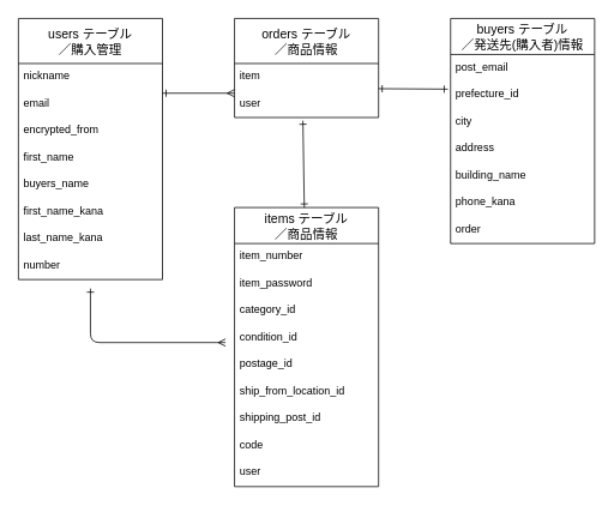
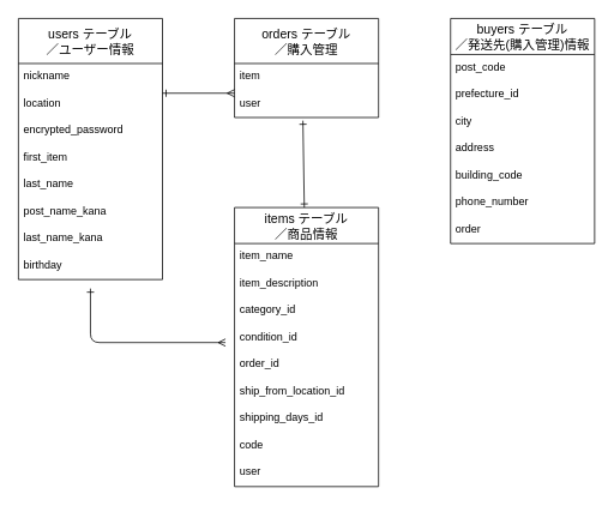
- <mxCell id="27" value="buyers テーブル&#10;／発送先(購入者)情報" style="swimlane;fontStyle=0;childLayout=stackLayout;horizontal=1;startSize=40;horizontalStack=0;resizeParent=1;resizeParentMax=0;resizeLast=0;collapsible=1;marginBottom=0;align=center;fontSize=14;" parent="1" vertex="1"><mxGeometry x="500" y="20" width="160" height="250" as="geometry" /></mxCell>
+ <mxCell id="27" value="buyers テーブル&#10;／発送先(購入管理)情報" style="swimlane;fontStyle=0;childLayout=stackLayout;horizontal=1;startSize=40;horizontalStack=0;resizeParent=1;resizeParentMax=0;resizeLast=0;collapsible=1;marginBottom=0;align=center;fontSize=14;" parent="1" vertex="1"><mxGeometry x="500" y="20" width="160" height="250" as="geometry" /></mxCell>
- <mxCell id="2" value="users テーブル&#10;／購入管理" style="swimlane;fontStyle=0;childLayout=stackLayout;horizontal=1;startSize=50;horizontalStack=0;resizeParent=1;resizeParentMax=0;resizeLast=0;collapsible=1;marginBottom=0;align=center;fontSize=14;" parent="1" vertex="1"><mxGeometry x="20" y="20" width="160" height="290" as="geometry" /></mxCell>
+ <mxCell id="2" value="users テーブル&#10;／ユーザー情報" style="swimlane;fontStyle=0;childLayout=stackLayout;horizontal=1;startSize=50;horizontalStack=0;resizeParent=1;resizeParentMax=0;resizeLast=0;collapsible=1;marginBottom=0;align=center;fontSize=14;" parent="1" vertex="1"><mxGeometry x="20" y="20" width="160" height="290" as="geometry" /></mxCell>
- <mxCell id="22" value="orders テーブル&#10;／商品情報" style="swimlane;fontStyle=0;childLayout=stackLayout;horizontal=1;startSize=50;horizontalStack=0;resizeParent=1;resizeParentMax=0;resizeLast=0;collapsible=1;marginBottom=0;align=center;fontSize=14;" parent="1" vertex="1"><mxGeometry x="260" y="20" width="160" height="110" as="geometry" /></mxCell>
+ <mxCell id="22" value="orders テーブル&#10;／購入管理" style="swimlane;fontStyle=0;childLayout=stackLayout;horizontal=1;startSize=50;horizontalStack=0;resizeParent=1;resizeParentMax=0;resizeLast=0;collapsible=1;marginBottom=0;align=center;fontSize=14;" parent="1" vertex="1"><mxGeometry x="260" y="20" width="160" height="110" as="geometry" /></mxCell>
- <mxCell id="28" value="post_email" style="text;strokeColor=none;fillColor=none;spacingLeft=4;spacingRight=4;overflow=hidden;rotatable=0;points=[[0,0.5],[1,0.5]];portConstraint=eastwest;fontSize=12;" parent="27" vertex="1"><mxGeometry y="40" width="160" height="30" as="geometry" /></mxCell>
+ <mxCell id="28" value="post_code" style="text;strokeColor=none;fillColor=none;spacingLeft=4;spacingRight=4;overflow=hidden;rotatable=0;points=[[0,0.5],[1,0.5]];portConstraint=eastwest;fontSize=12;" parent="27" vertex="1"><mxGeometry y="40" width="160" height="30" as="geometry" /></mxCell>
- <mxCell id="35" style="edgeStyle=none;html=1;startArrow=ERone;startFill=0;endArrow=ERone;endFill=0;exitX=1;exitY=0.933;exitDx=0;exitDy=0;exitPerimeter=0;entryX=-0.019;entryY=0.283;entryDx=0;entryDy=0;entryPerimeter=0;" parent="1" source="23" target="29" edge="1"><mxGeometry relative="1" as="geometry"><mxPoint x="430" y="230" as="sourcePoint" /><mxPoint x="490" y="178" as="targetPoint" /></mxGeometry></mxCell>
- <mxCell id="4" value="email" style="text;strokeColor=none;fillColor=none;spacingLeft=4;spacingRight=4;overflow=hidden;rotatable=0;points=[[0,0.5],[1,0.5]];portConstraint=eastwest;fontSize=12;" parent="2" vertex="1"><mxGeometry y="80" width="160" height="30" as="geometry" /></mxCell>
+ <mxCell id="4" value="location" style="text;strokeColor=none;fillColor=none;spacingLeft=4;spacingRight=4;overflow=hidden;rotatable=0;points=[[0,0.5],[1,0.5]];portConstraint=eastwest;fontSize=12;" parent="2" vertex="1"><mxGeometry y="80" width="160" height="30" as="geometry" /></mxCell>
- <mxCell id="5" value="encrypted_from&#10;" style="text;strokeColor=none;fillColor=none;spacingLeft=4;spacingRight=4;overflow=hidden;rotatable=0;points=[[0,0.5],[1,0.5]];portConstraint=eastwest;fontSize=12;" parent="2" vertex="1"><mxGeometry y="110" width="160" height="30" as="geometry" /></mxCell>
+ <mxCell id="5" value="encrypted_password&#10;" style="text;strokeColor=none;fillColor=none;spacingLeft=4;spacingRight=4;overflow=hidden;rotatable=0;points=[[0,0.5],[1,0.5]];portConstraint=eastwest;fontSize=12;" parent="2" vertex="1"><mxGeometry y="110" width="160" height="30" as="geometry" /></mxCell>
- <mxCell id="6" value="first_name" style="text;strokeColor=none;fillColor=none;spacingLeft=4;spacingRight=4;overflow=hidden;rotatable=0;points=[[0,0.5],[1,0.5]];portConstraint=eastwest;fontSize=12;" parent="2" vertex="1"><mxGeometry y="140" width="160" height="30" as="geometry" /></mxCell>
+ <mxCell id="6" value="first_item" style="text;strokeColor=none;fillColor=none;spacingLeft=4;spacingRight=4;overflow=hidden;rotatable=0;points=[[0,0.5],[1,0.5]];portConstraint=eastwest;fontSize=12;" parent="2" vertex="1"><mxGeometry y="140" width="160" height="30" as="geometry" /></mxCell>
- <mxCell id="32" value="building_name" style="text;strokeColor=none;fillColor=none;spacingLeft=4;spacingRight=4;overflow=hidden;rotatable=0;points=[[0,0.5],[1,0.5]];portConstraint=eastwest;fontSize=12;" parent="27" vertex="1"><mxGeometry y="160" width="160" height="30" as="geometry" /></mxCell>
+ <mxCell id="32" value="building_code" style="text;strokeColor=none;fillColor=none;spacingLeft=4;spacingRight=4;overflow=hidden;rotatable=0;points=[[0,0.5],[1,0.5]];portConstraint=eastwest;fontSize=12;" parent="27" vertex="1"><mxGeometry y="160" width="160" height="30" as="geometry" /></mxCell>
- <mxCell id="7" value="buyers_name" style="text;strokeColor=none;fillColor=none;spacingLeft=4;spacingRight=4;overflow=hidden;rotatable=0;points=[[0,0.5],[1,0.5]];portConstraint=eastwest;fontSize=12;" parent="2" vertex="1"><mxGeometry y="170" width="160" height="30" as="geometry" /></mxCell>
+ <mxCell id="7" value="last_name" style="text;strokeColor=none;fillColor=none;spacingLeft=4;spacingRight=4;overflow=hidden;rotatable=0;points=[[0,0.5],[1,0.5]];portConstraint=eastwest;fontSize=12;" parent="2" vertex="1"><mxGeometry y="170" width="160" height="30" as="geometry" /></mxCell>
- <mxCell id="33" value="phone_kana " style="text;strokeColor=none;fillColor=none;spacingLeft=4;spacingRight=4;overflow=hidden;rotatable=0;points=[[0,0.5],[1,0.5]];portConstraint=eastwest;fontSize=12;" parent="27" vertex="1"><mxGeometry y="190" width="160" height="30" as="geometry" /></mxCell>
+ <mxCell id="33" value="phone_number " style="text;strokeColor=none;fillColor=none;spacingLeft=4;spacingRight=4;overflow=hidden;rotatable=0;points=[[0,0.5],[1,0.5]];portConstraint=eastwest;fontSize=12;" parent="27" vertex="1"><mxGeometry y="190" width="160" height="30" as="geometry" /></mxCell>
- <mxCell id="8" value="first_name_kana" style="text;strokeColor=none;fillColor=none;spacingLeft=4;spacingRight=4;overflow=hidden;rotatable=0;points=[[0,0.5],[1,0.5]];portConstraint=eastwest;fontSize=12;" parent="2" vertex="1"><mxGeometry y="200" width="160" height="30" as="geometry" /></mxCell>
+ <mxCell id="8" value="post_name_kana" style="text;strokeColor=none;fillColor=none;spacingLeft=4;spacingRight=4;overflow=hidden;rotatable=0;points=[[0,0.5],[1,0.5]];portConstraint=eastwest;fontSize=12;" parent="2" vertex="1"><mxGeometry y="200" width="160" height="30" as="geometry" /></mxCell>
- <mxCell id="12" value="item_number" style="text;strokeColor=none;fillColor=none;spacingLeft=4;spacingRight=4;overflow=hidden;rotatable=0;points=[[0,0.5],[1,0.5]];portConstraint=eastwest;fontSize=12;" parent="11" vertex="1"><mxGeometry y="40" width="160" height="30" as="geometry" /></mxCell>
+ <mxCell id="12" value="item_name" style="text;strokeColor=none;fillColor=none;spacingLeft=4;spacingRight=4;overflow=hidden;rotatable=0;points=[[0,0.5],[1,0.5]];portConstraint=eastwest;fontSize=12;" parent="11" vertex="1"><mxGeometry y="40" width="160" height="30" as="geometry" /></mxCell>
- <mxCell id="10" value="number" style="text;strokeColor=none;fillColor=none;spacingLeft=4;spacingRight=4;overflow=hidden;rotatable=0;points=[[0,0.5],[1,0.5]];portConstraint=eastwest;fontSize=12;" parent="2" vertex="1"><mxGeometry y="260" width="160" height="30" as="geometry" /></mxCell>
+ <mxCell id="10" value="birthday" style="text;strokeColor=none;fillColor=none;spacingLeft=4;spacingRight=4;overflow=hidden;rotatable=0;points=[[0,0.5],[1,0.5]];portConstraint=eastwest;fontSize=12;" parent="2" vertex="1"><mxGeometry y="260" width="160" height="30" as="geometry" /></mxCell>
- <mxCell id="13" value="item_password" style="text;strokeColor=none;fillColor=none;spacingLeft=4;spacingRight=4;overflow=hidden;rotatable=0;points=[[0,0.5],[1,0.5]];portConstraint=eastwest;fontSize=12;" parent="11" vertex="1"><mxGeometry y="70" width="160" height="30" as="geometry" /></mxCell>
+ <mxCell id="13" value="item_description" style="text;strokeColor=none;fillColor=none;spacingLeft=4;spacingRight=4;overflow=hidden;rotatable=0;points=[[0,0.5],[1,0.5]];portConstraint=eastwest;fontSize=12;" parent="11" vertex="1"><mxGeometry y="70" width="160" height="30" as="geometry" /></mxCell>
- <mxCell id="16" value="postage_id" style="text;strokeColor=none;fillColor=none;spacingLeft=4;spacingRight=4;overflow=hidden;rotatable=0;points=[[0,0.5],[1,0.5]];portConstraint=eastwest;fontSize=12;" parent="11" vertex="1"><mxGeometry y="160" width="160" height="30" as="geometry" /></mxCell>
+ <mxCell id="16" value="order_id" style="text;strokeColor=none;fillColor=none;spacingLeft=4;spacingRight=4;overflow=hidden;rotatable=0;points=[[0,0.5],[1,0.5]];portConstraint=eastwest;fontSize=12;" parent="11" vertex="1"><mxGeometry y="160" width="160" height="30" as="geometry" /></mxCell>
- <mxCell id="18" value="shipping_post_id" style="text;strokeColor=none;fillColor=none;spacingLeft=4;spacingRight=4;overflow=hidden;rotatable=0;points=[[0,0.5],[1,0.5]];portConstraint=eastwest;fontSize=12;" parent="11" vertex="1"><mxGeometry y="220" width="160" height="30" as="geometry" /></mxCell>
+ <mxCell id="18" value="shipping_days_id" style="text;strokeColor=none;fillColor=none;spacingLeft=4;spacingRight=4;overflow=hidden;rotatable=0;points=[[0,0.5],[1,0.5]];portConstraint=eastwest;fontSize=12;" parent="11" vertex="1"><mxGeometry y="220" width="160" height="30" as="geometry" /></mxCell>
